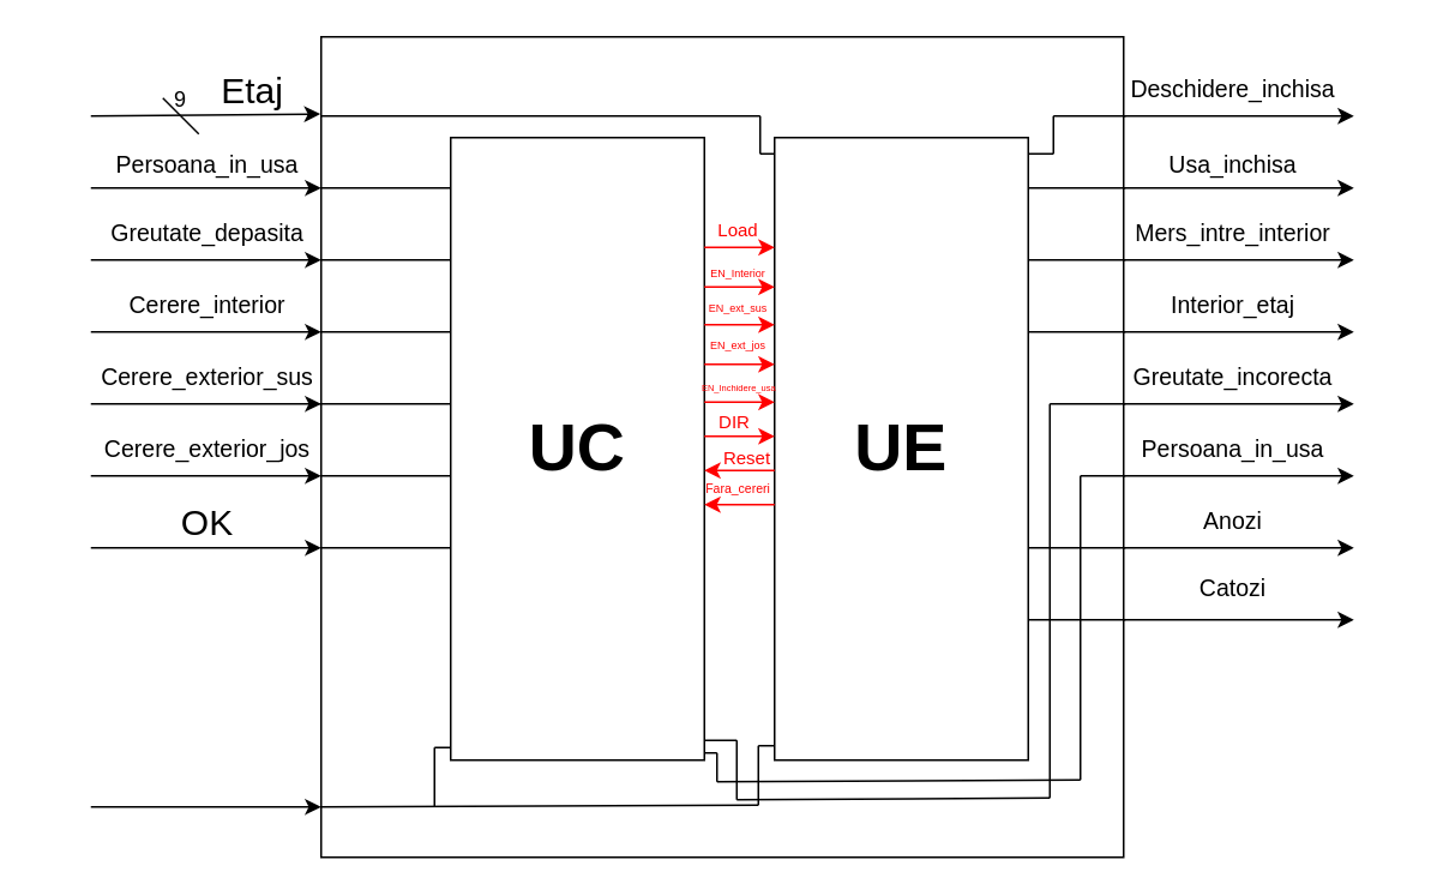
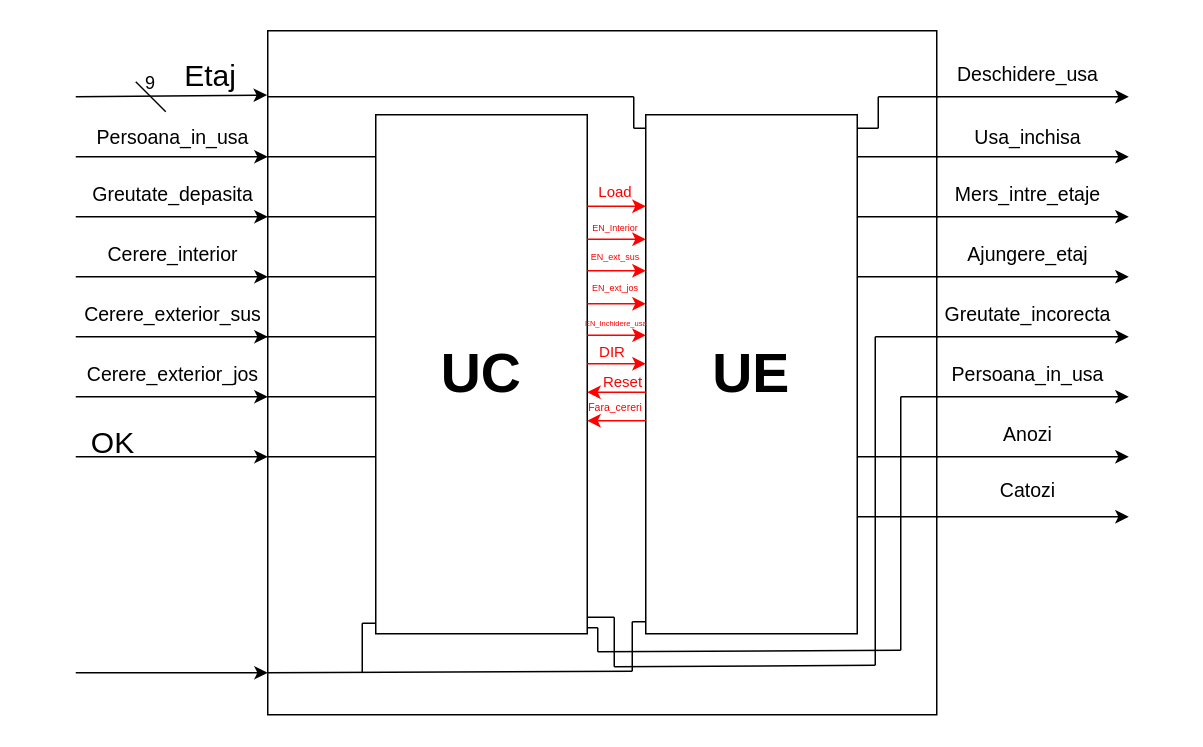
- <mxCell id="30" value="&lt;font color=&quot;#000000&quot;&gt;&lt;span style=&quot;font-size: 13px;&quot;&gt;Deschidere_inchisa&lt;br&gt;&lt;/span&gt;&lt;/font&gt;" style="text;html=1;strokeColor=none;fillColor=none;align=center;verticalAlign=middle;whiteSpace=wrap;rounded=0;cloneable=0;" vertex="1" parent="1"><mxGeometry x="590" y="34" width="190" height="30" as="geometry" /></mxCell>
+ <mxCell id="30" value="&lt;font color=&quot;#000000&quot;&gt;&lt;span style=&quot;font-size: 13px;&quot;&gt;Deschidere_usa&lt;br&gt;&lt;/span&gt;&lt;/font&gt;" style="text;html=1;strokeColor=none;fillColor=none;align=center;verticalAlign=middle;whiteSpace=wrap;rounded=0;cloneable=0;" vertex="1" parent="1"><mxGeometry x="590" y="34" width="190" height="30" as="geometry" /></mxCell>
- <mxCell id="32" value="&lt;font color=&quot;#000000&quot;&gt;&lt;span style=&quot;font-size: 13px;&quot;&gt;Mers_intre_interior&lt;br&gt;&lt;/span&gt;&lt;/font&gt;" style="text;html=1;strokeColor=none;fillColor=none;align=center;verticalAlign=middle;whiteSpace=wrap;rounded=0;cloneable=0;" vertex="1" parent="1"><mxGeometry x="590" y="114" width="190" height="30" as="geometry" /></mxCell>
+ <mxCell id="32" value="&lt;font color=&quot;#000000&quot;&gt;&lt;span style=&quot;font-size: 13px;&quot;&gt;Mers_intre_etaje&lt;br&gt;&lt;/span&gt;&lt;/font&gt;" style="text;html=1;strokeColor=none;fillColor=none;align=center;verticalAlign=middle;whiteSpace=wrap;rounded=0;cloneable=0;" vertex="1" parent="1"><mxGeometry x="590" y="114" width="190" height="30" as="geometry" /></mxCell>
- <mxCell id="33" value="&lt;font color=&quot;#000000&quot;&gt;&lt;span style=&quot;font-size: 13px;&quot;&gt;Interior_etaj&lt;br&gt;&lt;/span&gt;&lt;/font&gt;" style="text;html=1;strokeColor=none;fillColor=none;align=center;verticalAlign=middle;whiteSpace=wrap;rounded=0;cloneable=0;" vertex="1" parent="1"><mxGeometry x="590" y="154" width="190" height="30" as="geometry" /></mxCell>
+ <mxCell id="33" value="&lt;font color=&quot;#000000&quot;&gt;&lt;span style=&quot;font-size: 13px;&quot;&gt;Ajungere_etaj&lt;br&gt;&lt;/span&gt;&lt;/font&gt;" style="text;html=1;strokeColor=none;fillColor=none;align=center;verticalAlign=middle;whiteSpace=wrap;rounded=0;cloneable=0;" vertex="1" parent="1"><mxGeometry x="590" y="154" width="190" height="30" as="geometry" /></mxCell>
- <mxCell id="21" value="&lt;font color=&quot;#000000&quot;&gt;&lt;span style=&quot;font-size: 20px;&quot;&gt;OK&lt;/span&gt;&lt;/font&gt;" style="text;html=1;strokeColor=none;fillColor=none;align=center;verticalAlign=middle;whiteSpace=wrap;rounded=0;cloneable=0;" vertex="1" parent="1"><mxGeometry x="85" y="274" width="60" height="30" as="geometry" /></mxCell>
+ <mxCell id="21" value="&lt;font color=&quot;#000000&quot;&gt;&lt;span style=&quot;font-size: 20px;&quot;&gt;OK&lt;/span&gt;&lt;/font&gt;" style="text;html=1;strokeColor=none;fillColor=none;align=center;verticalAlign=middle;whiteSpace=wrap;rounded=0;cloneable=0;" vertex="1" parent="1"><mxGeometry x="45" y="279" width="60" height="30" as="geometry" /></mxCell>
